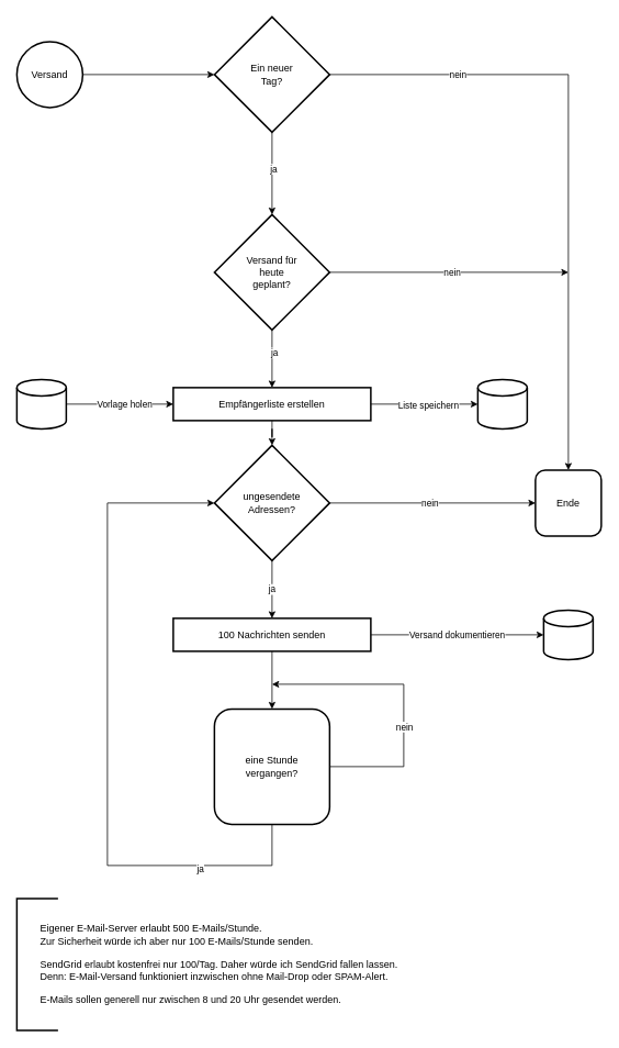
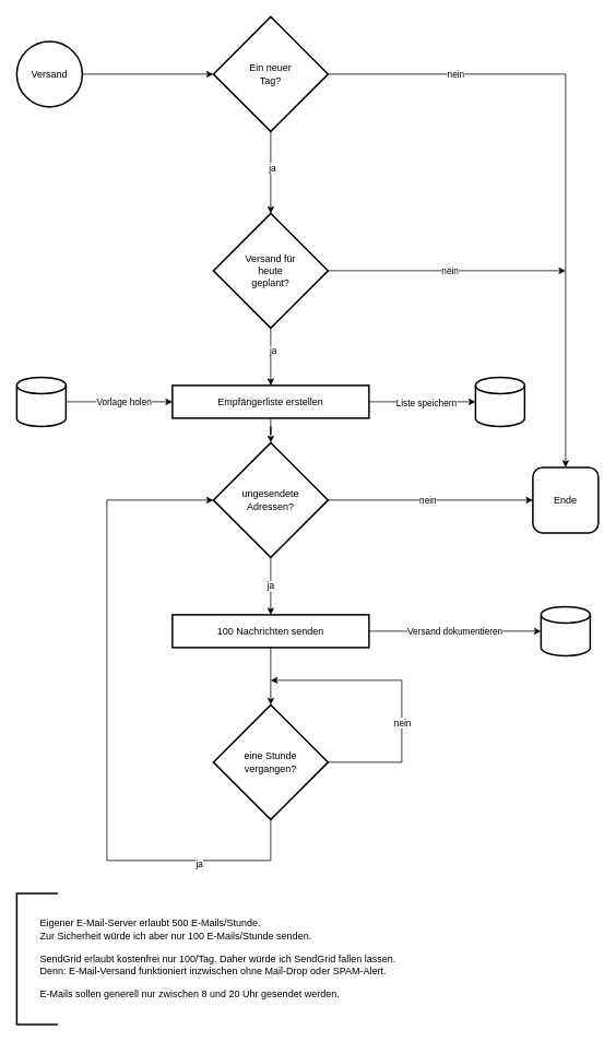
- <mxCell id="36" value="eine Stunde&lt;div&gt;vergangen?&lt;/div&gt;" style="whiteSpace=wrap;html=1;strokeWidth=2;rounded=1;" vertex="1" parent="1"><mxGeometry x="260" y="860" width="140" height="140" as="geometry" /></mxCell>
+ <mxCell id="36" value="eine Stunde&lt;div&gt;vergangen?&lt;/div&gt;" style="rhombus;whiteSpace=wrap;html=1;strokeWidth=2;" vertex="1" parent="1"><mxGeometry x="260" y="860" width="140" height="140" as="geometry" /></mxCell>
